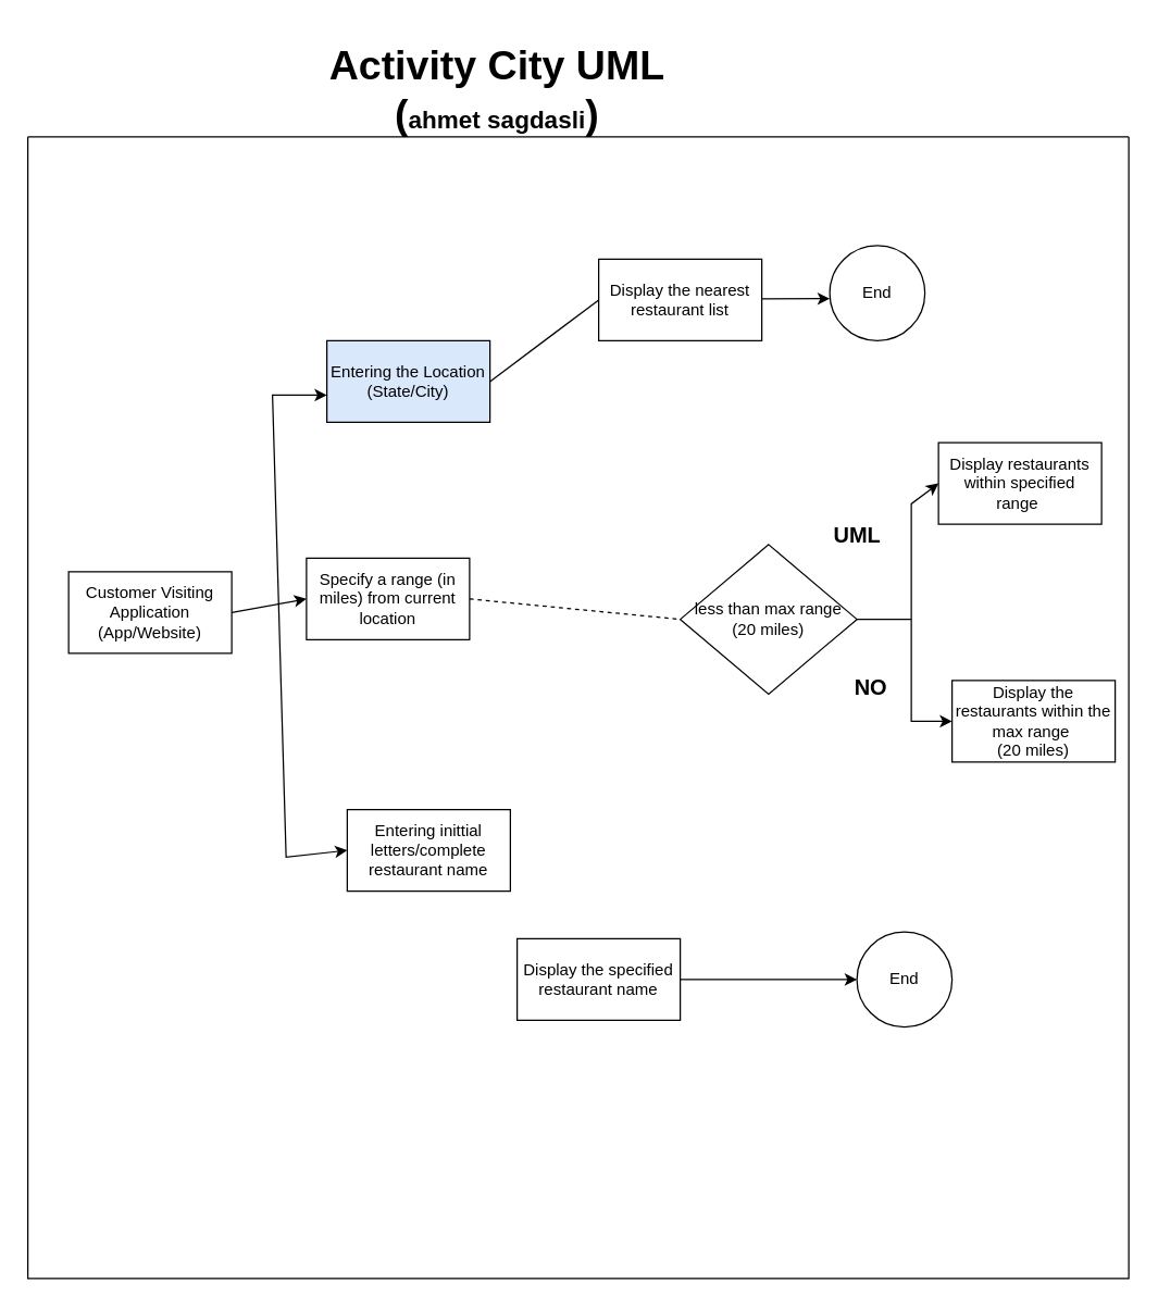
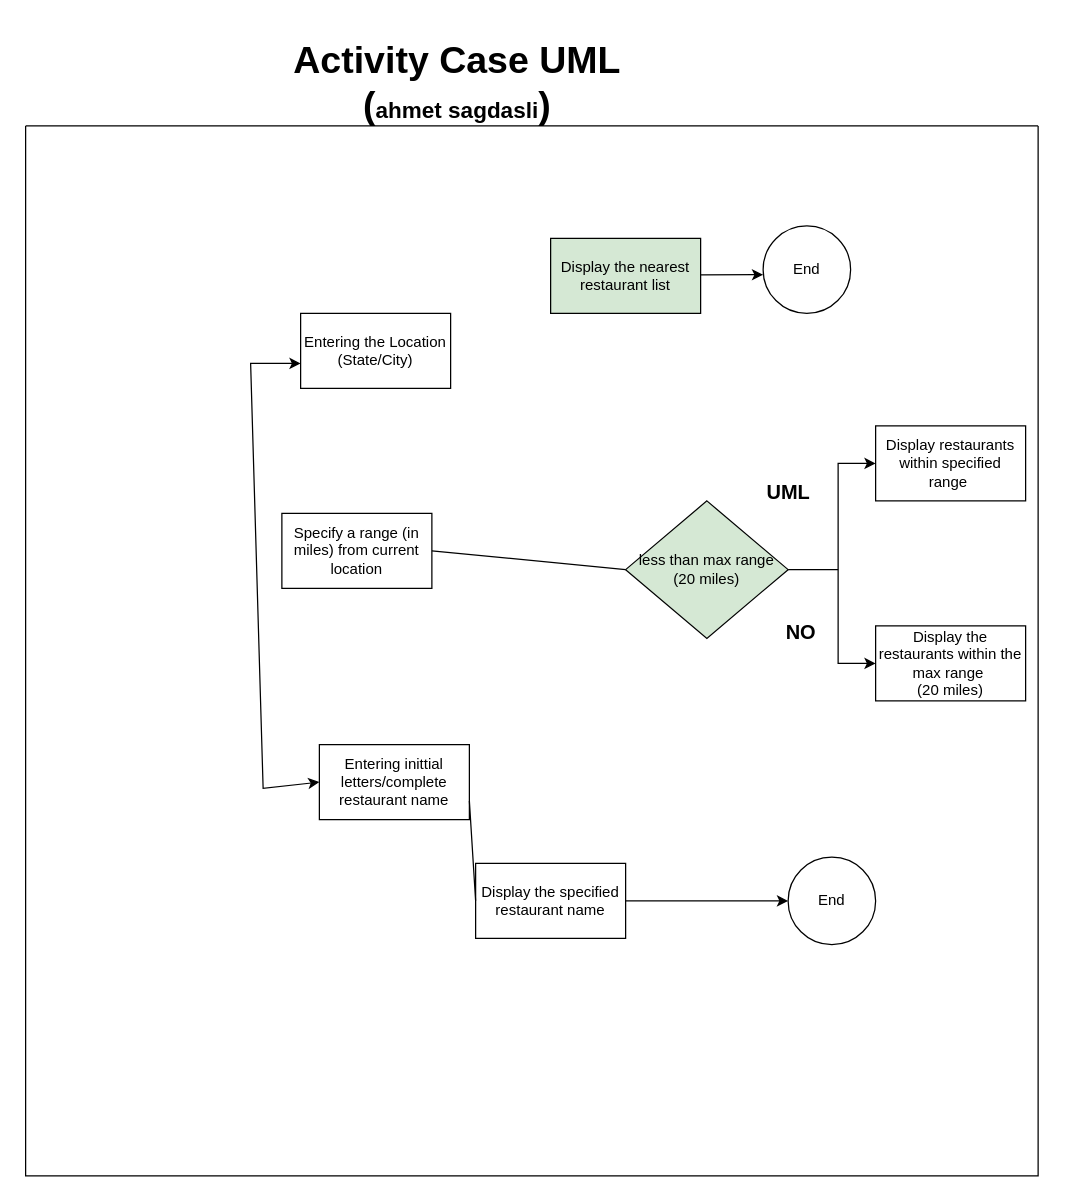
- <mxCell id="25" value="&lt;font style=&quot;&quot;&gt;&lt;b style=&quot;&quot;&gt;&lt;span style=&quot;font-size: 30px;&quot;&gt;Activity City UML&lt;/span&gt;&lt;br&gt;&lt;span style=&quot;font-size: 30px;&quot;&gt;(&lt;/span&gt;&lt;font style=&quot;font-size: 18px;&quot;&gt;ahmet sagdasli&lt;/font&gt;&lt;span style=&quot;font-size: 30px;&quot;&gt;)&lt;/span&gt;&lt;br&gt;&lt;/b&gt;&lt;/font&gt;" style="text;html=1;align=center;verticalAlign=middle;resizable=0;points=[];autosize=1;strokeColor=none;fillColor=none;" parent="1" vertex="1"><mxGeometry x="220" y="20" width="290" height="90" as="geometry" /></mxCell>
+ <mxCell id="25" value="&lt;font style=&quot;&quot;&gt;&lt;b style=&quot;&quot;&gt;&lt;span style=&quot;font-size: 30px;&quot;&gt;Activity Case UML&lt;/span&gt;&lt;br&gt;&lt;span style=&quot;font-size: 30px;&quot;&gt;(&lt;/span&gt;&lt;font style=&quot;font-size: 18px;&quot;&gt;ahmet sagdasli&lt;/font&gt;&lt;span style=&quot;font-size: 30px;&quot;&gt;)&lt;/span&gt;&lt;br&gt;&lt;/b&gt;&lt;/font&gt;" style="text;html=1;align=center;verticalAlign=middle;resizable=0;points=[];autosize=1;strokeColor=none;fillColor=none;" parent="1" vertex="1"><mxGeometry x="220" y="20" width="290" height="90" as="geometry" /></mxCell>
- <mxCell id="6" value="Display the nearest restaurant list" style="rounded=0;whiteSpace=wrap;html=1;" parent="1" vertex="1"><mxGeometry x="440" y="190" width="120" height="60" as="geometry" /></mxCell>
+ <mxCell id="6" value="Display the nearest restaurant list" style="rounded=0;whiteSpace=wrap;html=1;fillColor=#d5e8d4;" parent="1" vertex="1"><mxGeometry x="440" y="190" width="120" height="60" as="geometry" /></mxCell>
- <mxCell id="14" value="" style="endArrow=none;html=1;rounded=0;entryX=0;entryY=0.5;entryDx=0;entryDy=0;exitX=1;exitY=0.5;exitDx=0;exitDy=0;" parent="1" source="3" target="6" edge="1"><mxGeometry width="50" height="50" relative="1" as="geometry"><mxPoint x="360" y="300" as="sourcePoint" /><mxPoint x="410" y="250" as="targetPoint" /></mxGeometry></mxCell>
- <mxCell id="3" value="Entering the Location (State/City)" style="rounded=0;whiteSpace=wrap;html=1;fillColor=#dae8fc;" parent="1" vertex="1"><mxGeometry x="240" y="250" width="120" height="60" as="geometry" /></mxCell>
+ <mxCell id="3" value="Entering the Location (State/City)" style="rounded=0;whiteSpace=wrap;html=1;" parent="1" vertex="1"><mxGeometry x="240" y="250" width="120" height="60" as="geometry" /></mxCell>
- <mxCell id="9" value="Display restaurants within specified range&amp;nbsp;" style="rounded=0;whiteSpace=wrap;html=1;" parent="1" vertex="1"><mxGeometry x="690" y="325" width="120" height="60" as="geometry" /></mxCell>
+ <mxCell id="9" value="Display restaurants within specified range&amp;nbsp;" style="rounded=0;whiteSpace=wrap;html=1;" parent="1" vertex="1"><mxGeometry x="700" y="340" width="120" height="60" as="geometry" /></mxCell>
- <mxCell id="11" value="" style="endArrow=classic;html=1;rounded=0;exitX=1;exitY=0.5;exitDx=0;exitDy=0;entryX=0;entryY=0.5;entryDx=0;entryDy=0;" parent="1" source="2" target="4" edge="1"><mxGeometry width="50" height="50" relative="1" as="geometry"><mxPoint x="400" y="510" as="sourcePoint" /><mxPoint x="450" y="460" as="targetPoint" /></mxGeometry></mxCell>
- <mxCell id="13" value="" style="endArrow=none;html=1;rounded=0;exitX=1;exitY=0.5;exitDx=0;exitDy=0;entryX=0;entryY=0.5;entryDx=0;entryDy=0;dashed=1;" parent="1" source="4" target="8" edge="1"><mxGeometry width="50" height="50" relative="1" as="geometry"><mxPoint x="400" y="510" as="sourcePoint" /><mxPoint x="450" y="460" as="targetPoint" /></mxGeometry></mxCell>
+ <mxCell id="13" value="" style="endArrow=none;html=1;rounded=0;exitX=1;exitY=0.5;exitDx=0;exitDy=0;entryX=0;entryY=0.5;entryDx=0;entryDy=0;" parent="1" source="4" target="8" edge="1"><mxGeometry width="50" height="50" relative="1" as="geometry"><mxPoint x="400" y="510" as="sourcePoint" /><mxPoint x="450" y="460" as="targetPoint" /></mxGeometry></mxCell>
- <mxCell id="2" value="Customer Visiting Application (App/Website)" style="rounded=0;whiteSpace=wrap;html=1;" parent="1" vertex="1"><mxGeometry x="50" y="420" width="120" height="60" as="geometry" /></mxCell>
- <mxCell id="8" value="less than max range&lt;br&gt;(20 miles)" style="rhombus;whiteSpace=wrap;html=1;" parent="1" vertex="1"><mxGeometry x="500" y="400" width="130" height="110" as="geometry" /></mxCell>
+ <mxCell id="8" value="less than max range&lt;br&gt;(20 miles)" style="rhombus;whiteSpace=wrap;html=1;fillColor=#d5e8d4;" parent="1" vertex="1"><mxGeometry x="500" y="400" width="130" height="110" as="geometry" /></mxCell>
+ <mxCell id="21" value="" style="endArrow=none;html=1;rounded=0;exitX=1;exitY=0.75;exitDx=0;exitDy=0;entryX=0;entryY=0.5;entryDx=0;entryDy=0;" parent="1" source="5" target="7" edge="1"><mxGeometry width="50" height="50" relative="1" as="geometry"><mxPoint x="390" y="410" as="sourcePoint" /><mxPoint x="440" y="360" as="targetPoint" /></mxGeometry></mxCell>
